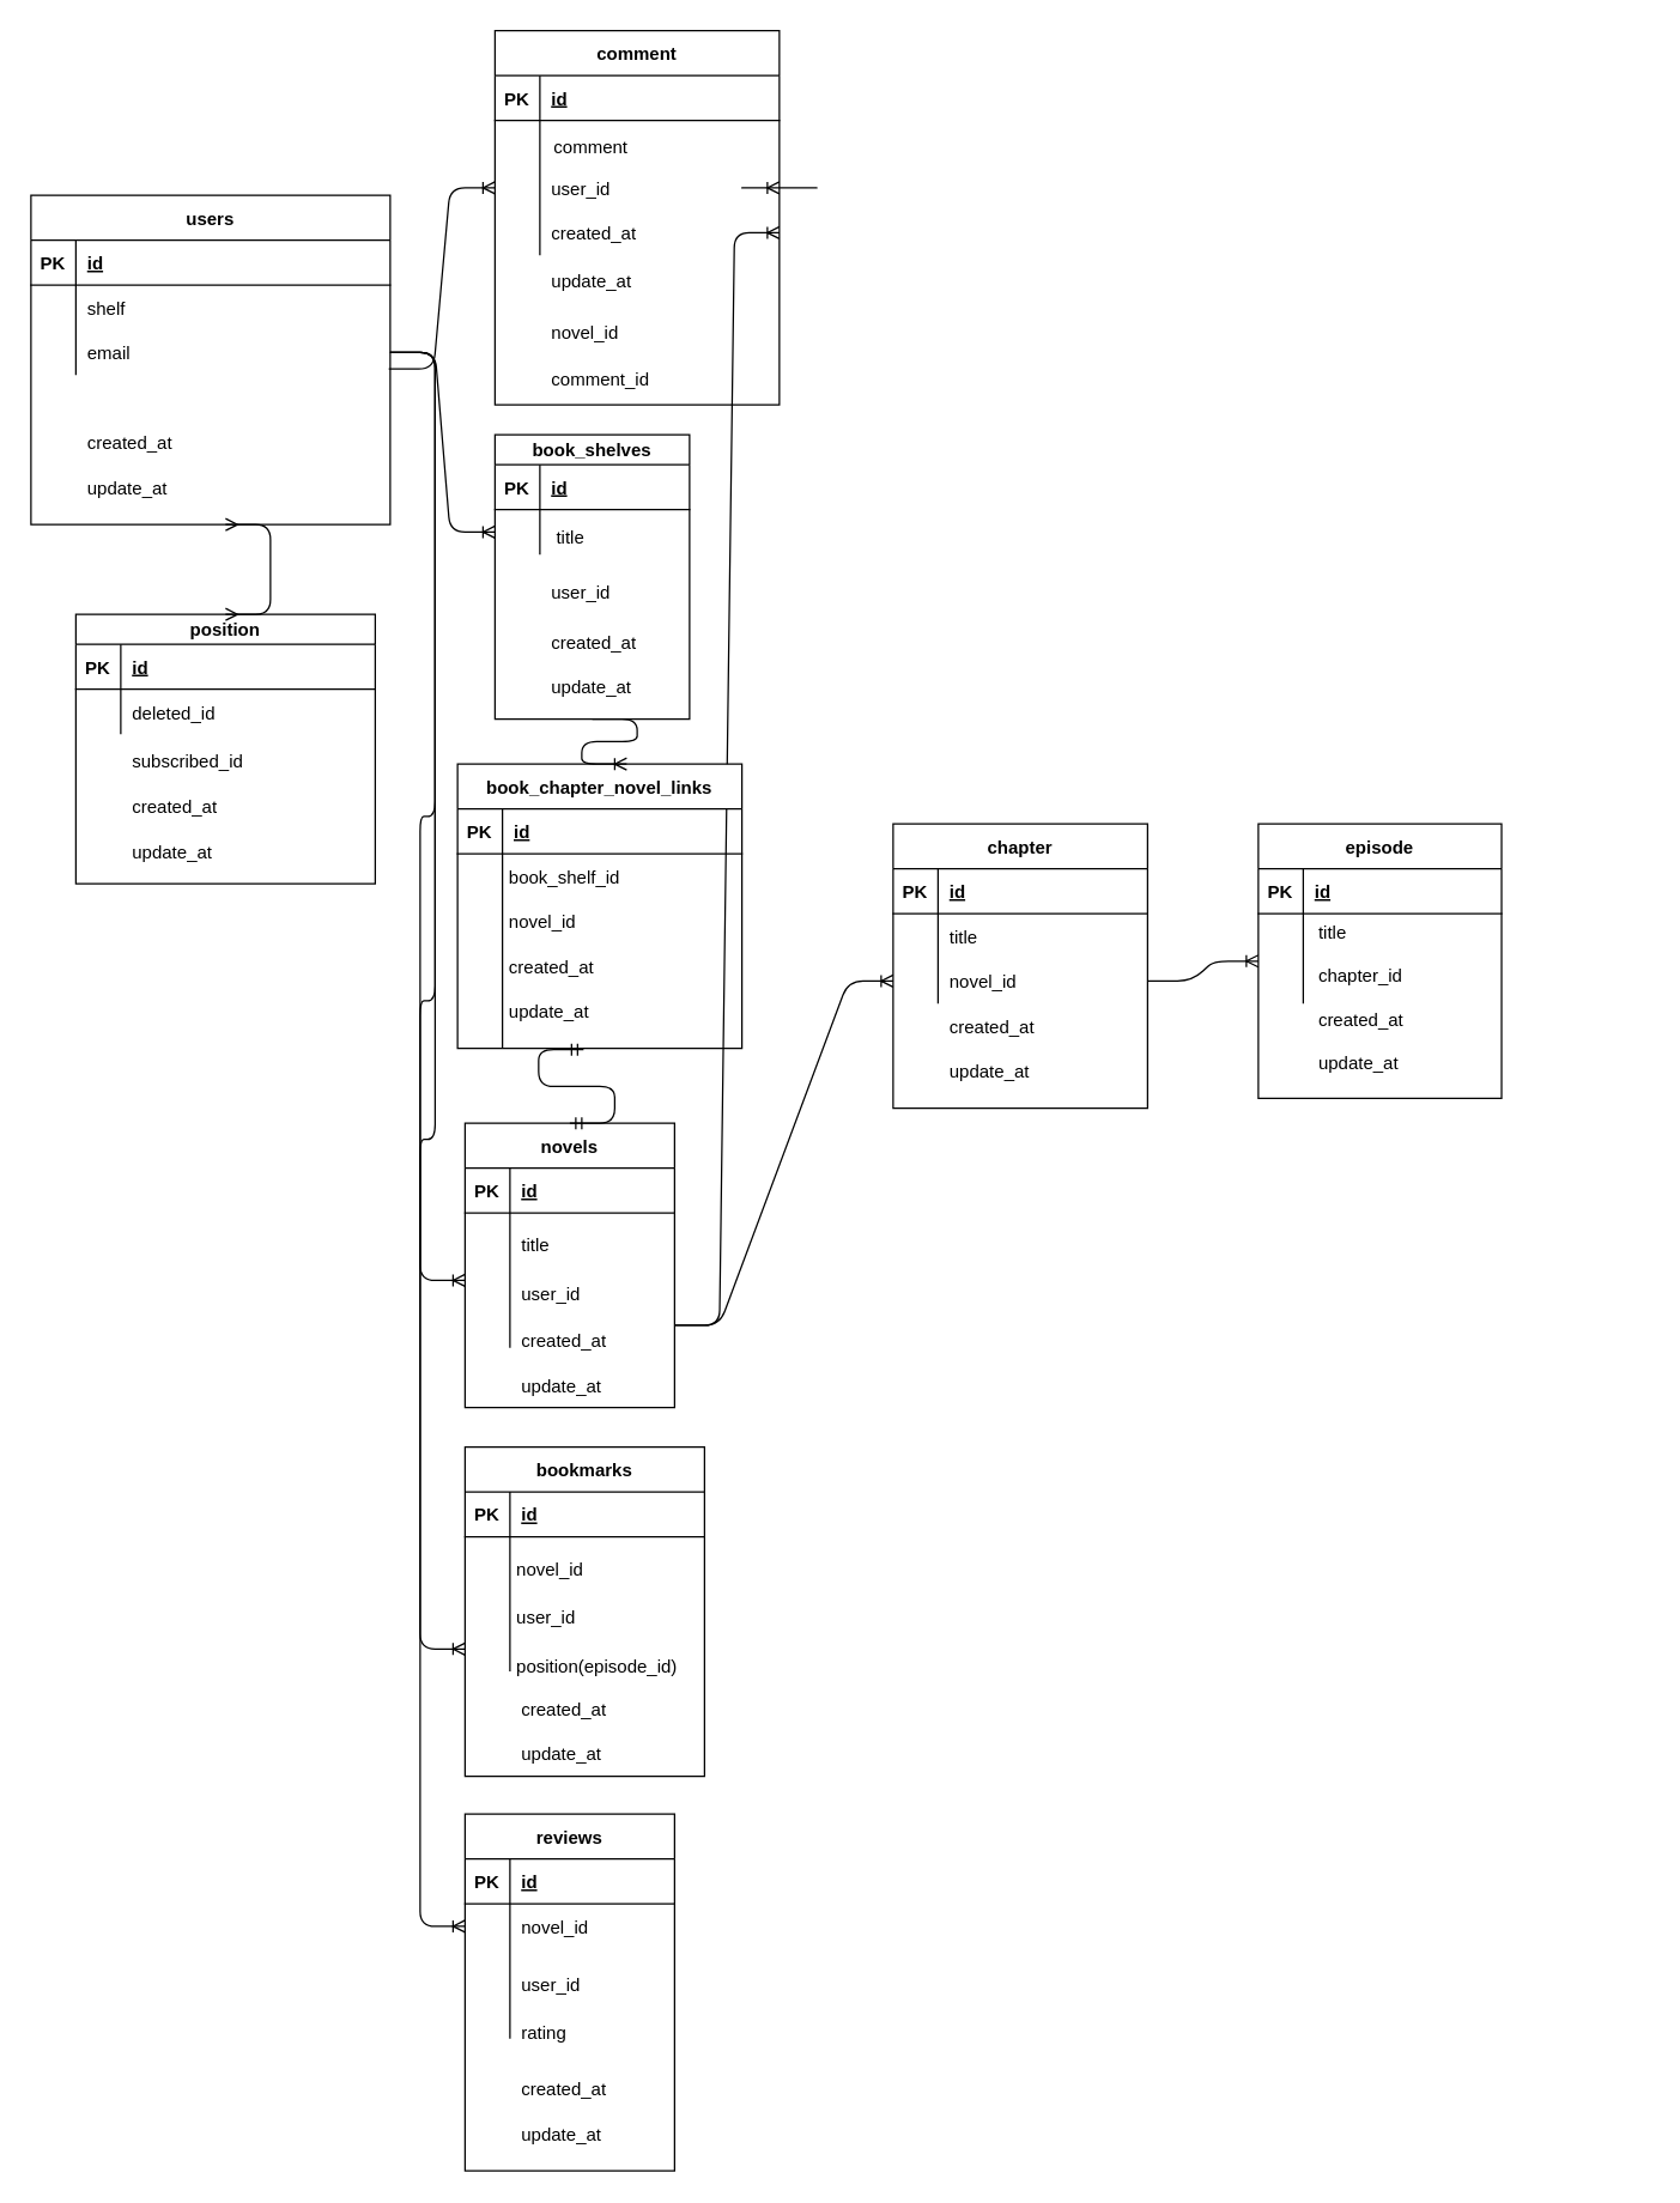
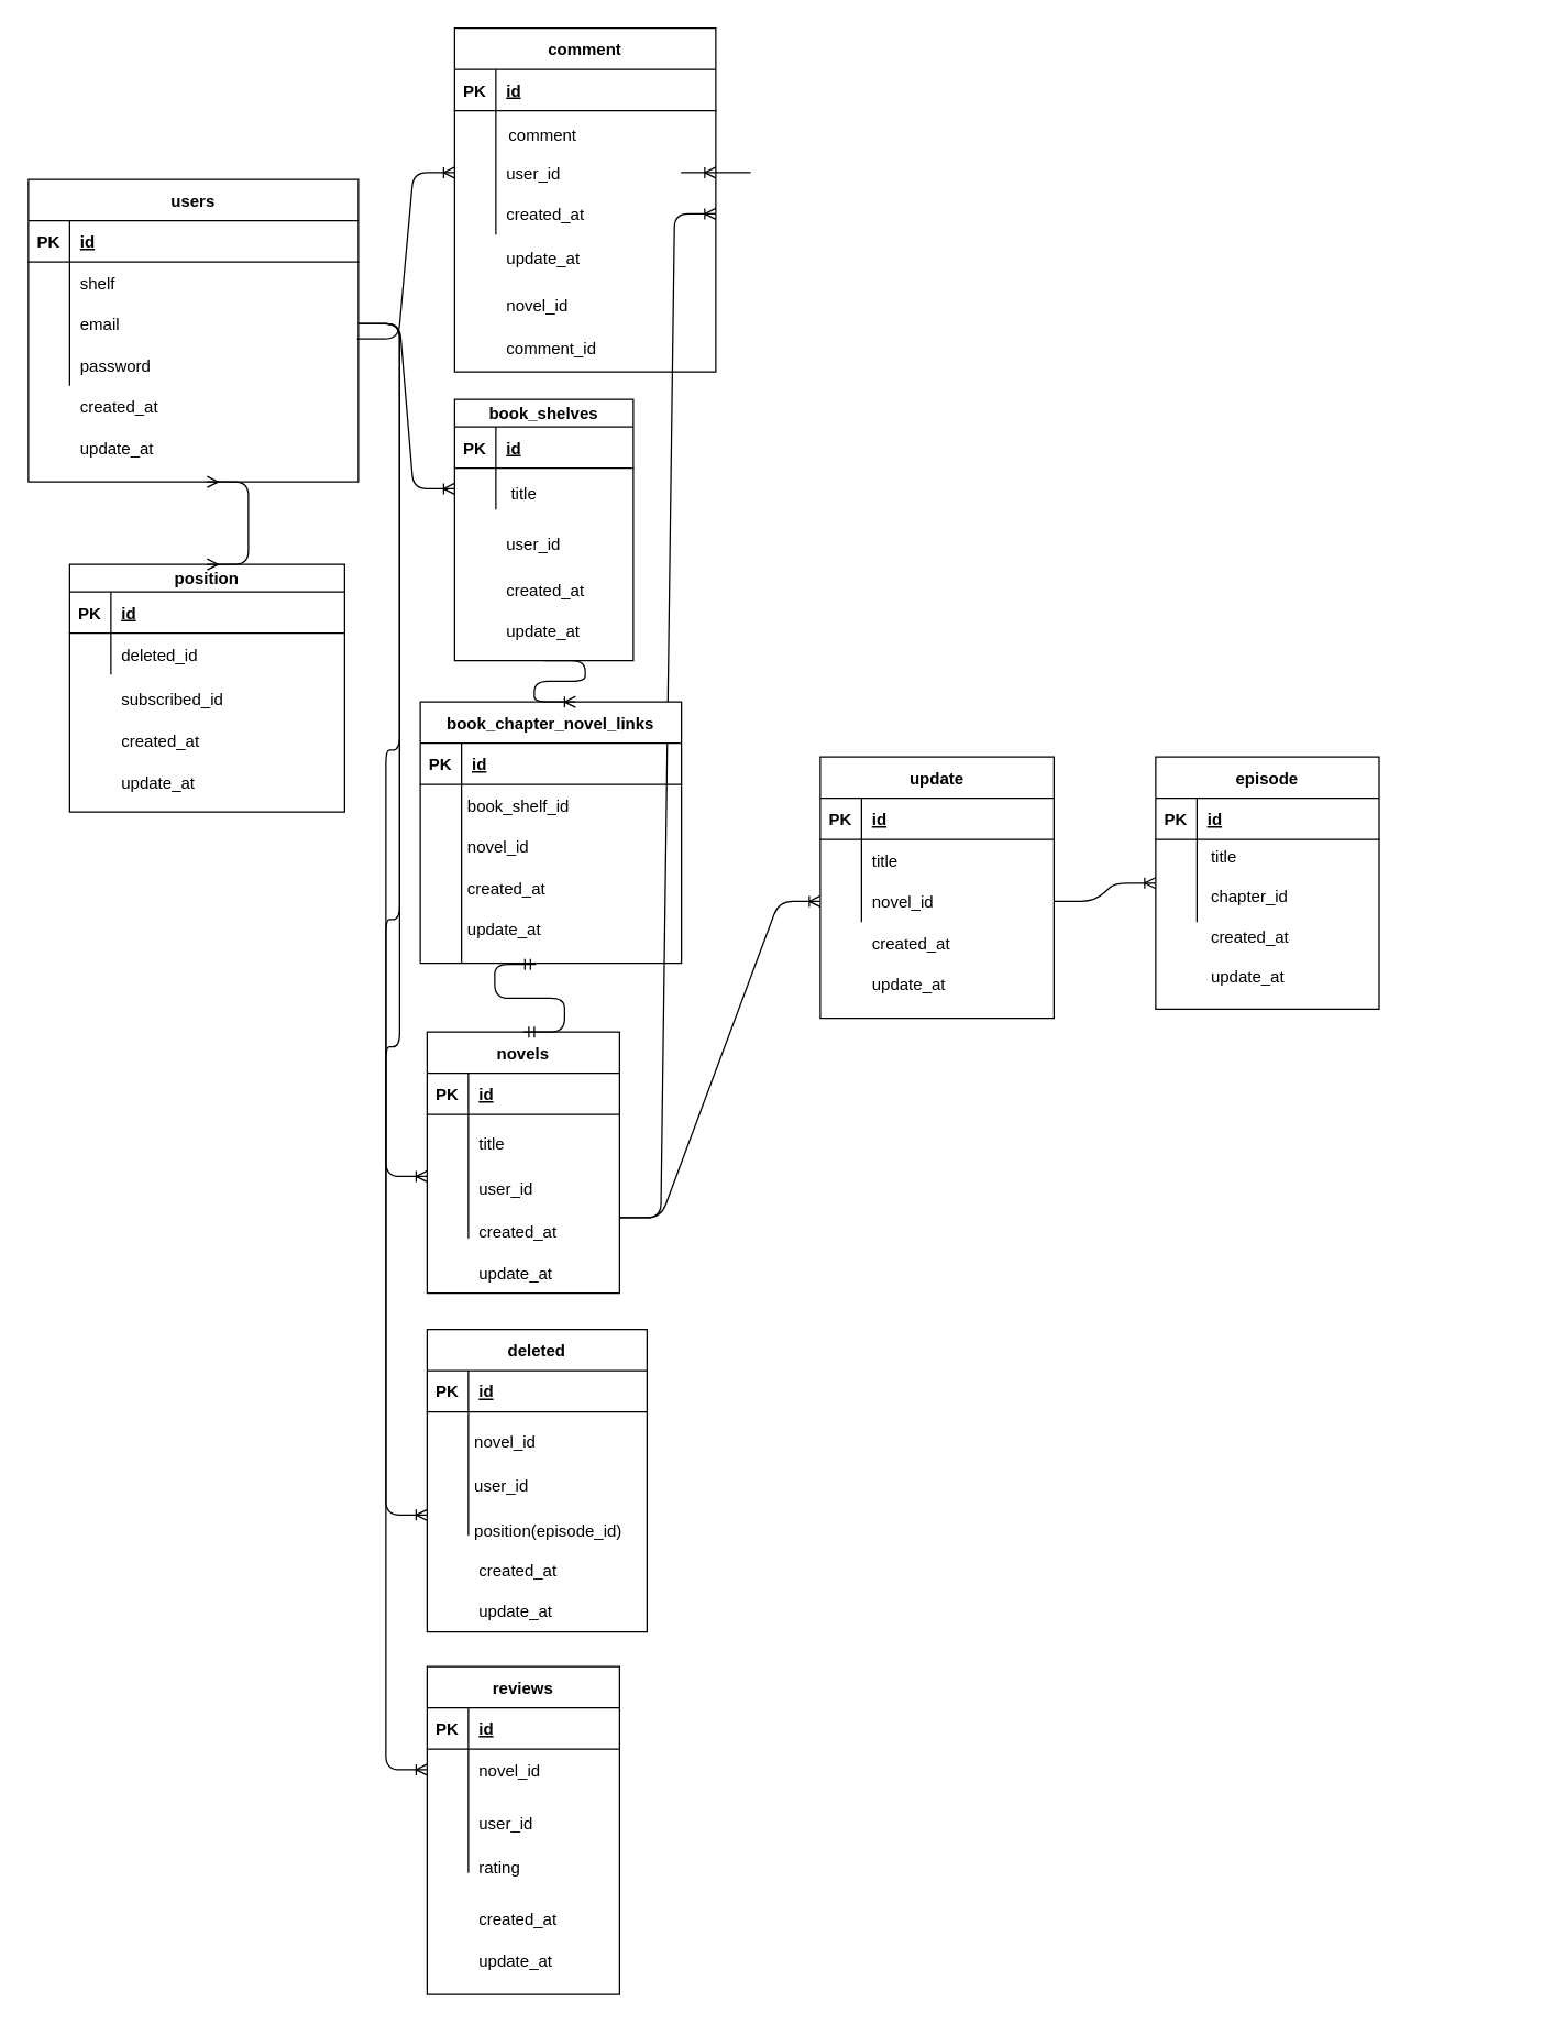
+ <mxCell id="149" value="password" style="shape=partialRectangle;connectable=0;fillColor=none;top=0;left=0;bottom=0;right=0;align=left;spacingLeft=6;overflow=hidden;" vertex="1" parent="147"><mxGeometry x="30" width="210" height="30" as="geometry" /></mxCell>
- <mxCell id="30" value="chapter" style="shape=table;startSize=30;container=1;collapsible=1;childLayout=tableLayout;fixedRows=1;rowLines=0;fontStyle=1;align=center;resizeLast=1;" vertex="1" parent="29"><mxGeometry width="170" height="190" as="geometry" /></mxCell>
+ <mxCell id="30" value="update" style="shape=table;startSize=30;container=1;collapsible=1;childLayout=tableLayout;fixedRows=1;rowLines=0;fontStyle=1;align=center;resizeLast=1;" vertex="1" parent="29"><mxGeometry width="170" height="190" as="geometry" /></mxCell>
- <mxCell id="49" value="bookmarks" style="shape=table;startSize=30;container=1;collapsible=1;childLayout=tableLayout;fixedRows=1;rowLines=0;fontStyle=1;align=center;resizeLast=1;" vertex="1" parent="48"><mxGeometry width="160" height="220" as="geometry" /></mxCell>
+ <mxCell id="49" value="deleted" style="shape=table;startSize=30;container=1;collapsible=1;childLayout=tableLayout;fixedRows=1;rowLines=0;fontStyle=1;align=center;resizeLast=1;" vertex="1" parent="48"><mxGeometry width="160" height="220" as="geometry" /></mxCell>
